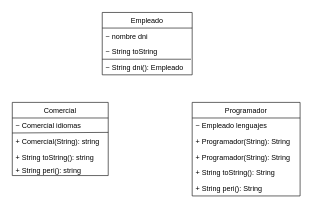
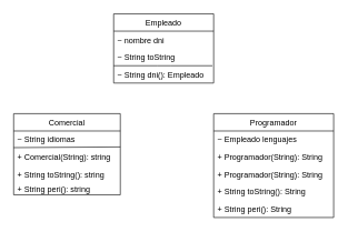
- <mxCell id="8" value="~ Comercial idiomas" style="text;strokeColor=none;fillColor=none;align=left;verticalAlign=top;spacingLeft=4;spacingRight=4;overflow=hidden;rotatable=0;points=[[0,0.5],[1,0.5]];portConstraint=eastwest;" vertex="1" parent="7"><mxGeometry y="26" width="160" height="26" as="geometry" /></mxCell>
+ <mxCell id="8" value="~ String idiomas" style="text;strokeColor=none;fillColor=none;align=left;verticalAlign=top;spacingLeft=4;spacingRight=4;overflow=hidden;rotatable=0;points=[[0,0.5],[1,0.5]];portConstraint=eastwest;" vertex="1" parent="7"><mxGeometry y="26" width="160" height="26" as="geometry" /></mxCell>
